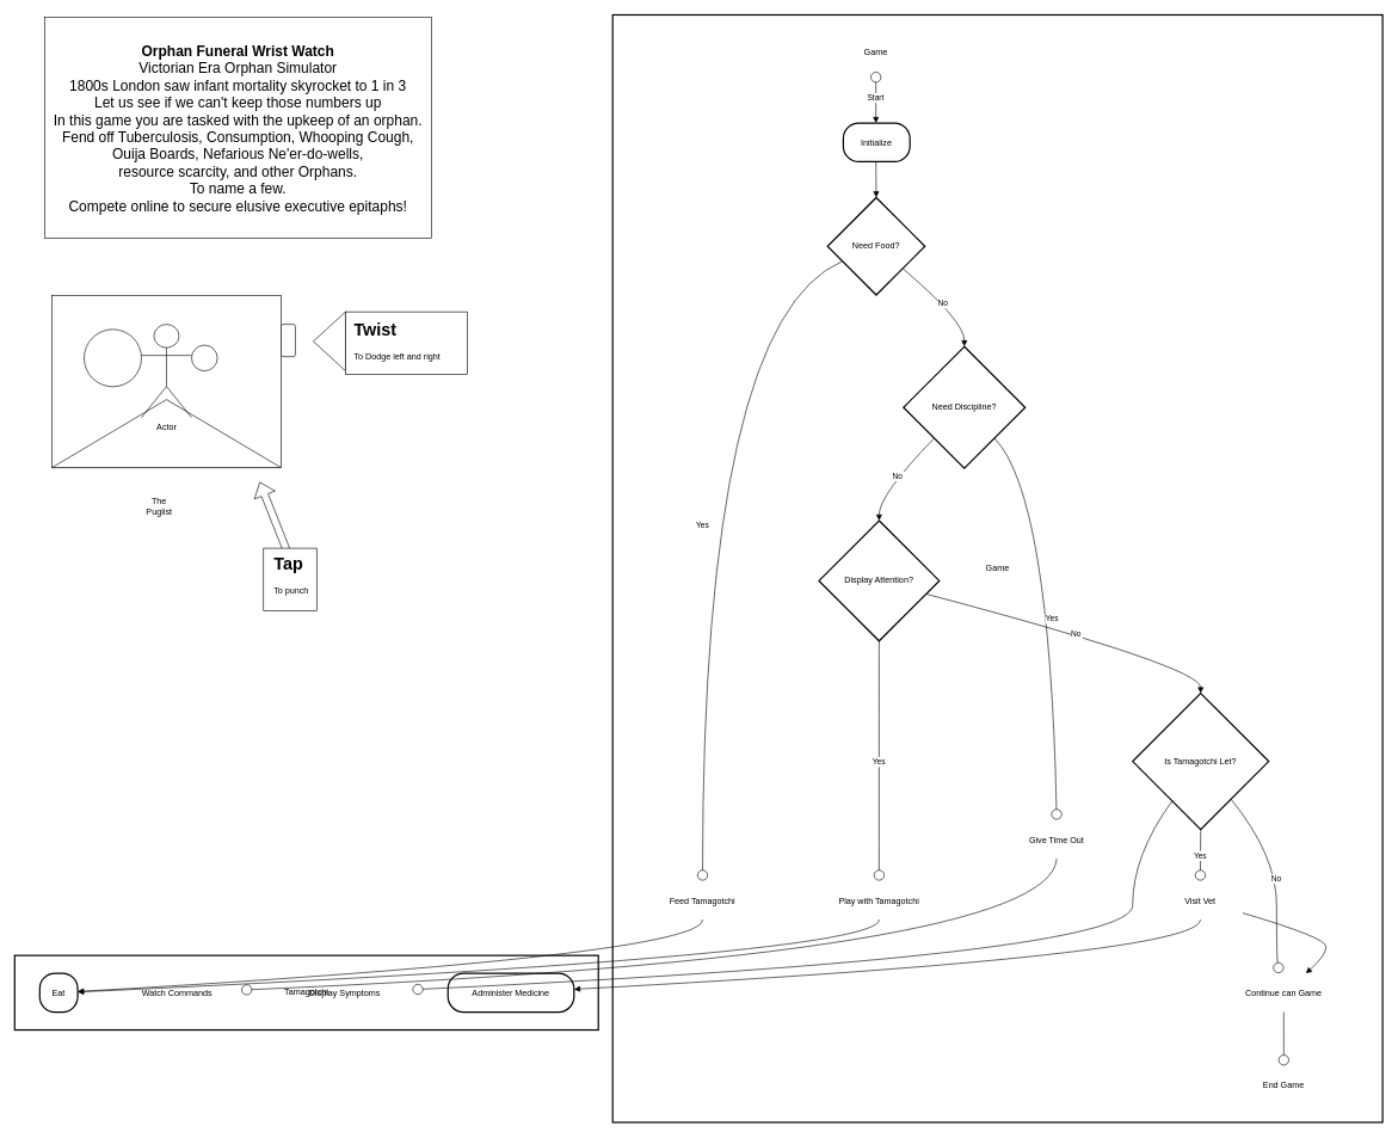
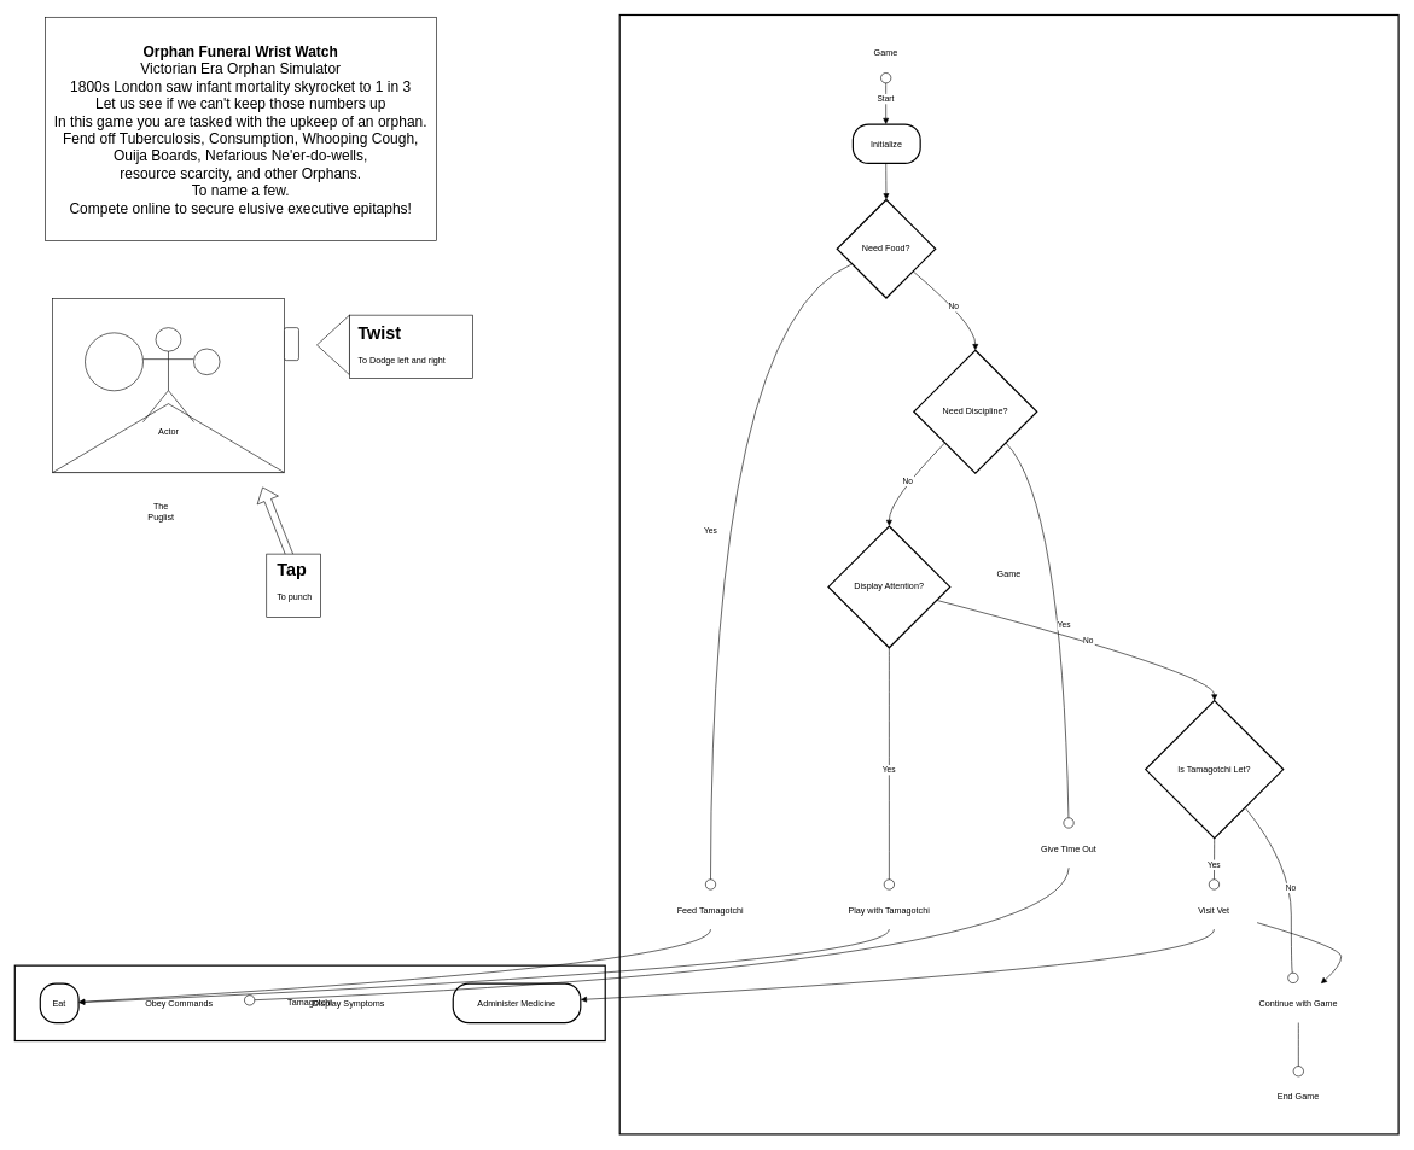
- <mxCell id="35" value="" style="curved=1;startArrow=none;endArrow=circle;endFill=0;exitX=0.14;exitY=1;entryX=1;entryY=0.42;" parent="1" source="12" target="18" edge="1"><mxGeometry relative="1" as="geometry"><Array as="points"><mxPoint x="1581" y="1193" /><mxPoint x="1581" y="1333" /></Array></mxGeometry></mxCell>
- <mxCell id="17" value="Watch Commands" style="fillColor=none;strokeColor=none;" parent="1" vertex="1"><mxGeometry x="158" y="1358" width="178" height="54" as="geometry" /></mxCell>
+ <mxCell id="17" value="Obey Commands" style="fillColor=none;strokeColor=none;" parent="1" vertex="1"><mxGeometry x="158" y="1358" width="178" height="54" as="geometry" /></mxCell>
- <mxCell id="14" value="Continue can Game" style="fillColor=none;strokeColor=none;" parent="1" vertex="1"><mxGeometry x="1689" y="1358" width="206" height="54" as="geometry" /></mxCell>
+ <mxCell id="14" value="Continue with Game" style="fillColor=none;strokeColor=none;" parent="1" vertex="1"><mxGeometry x="1689" y="1358" width="206" height="54" as="geometry" /></mxCell>
